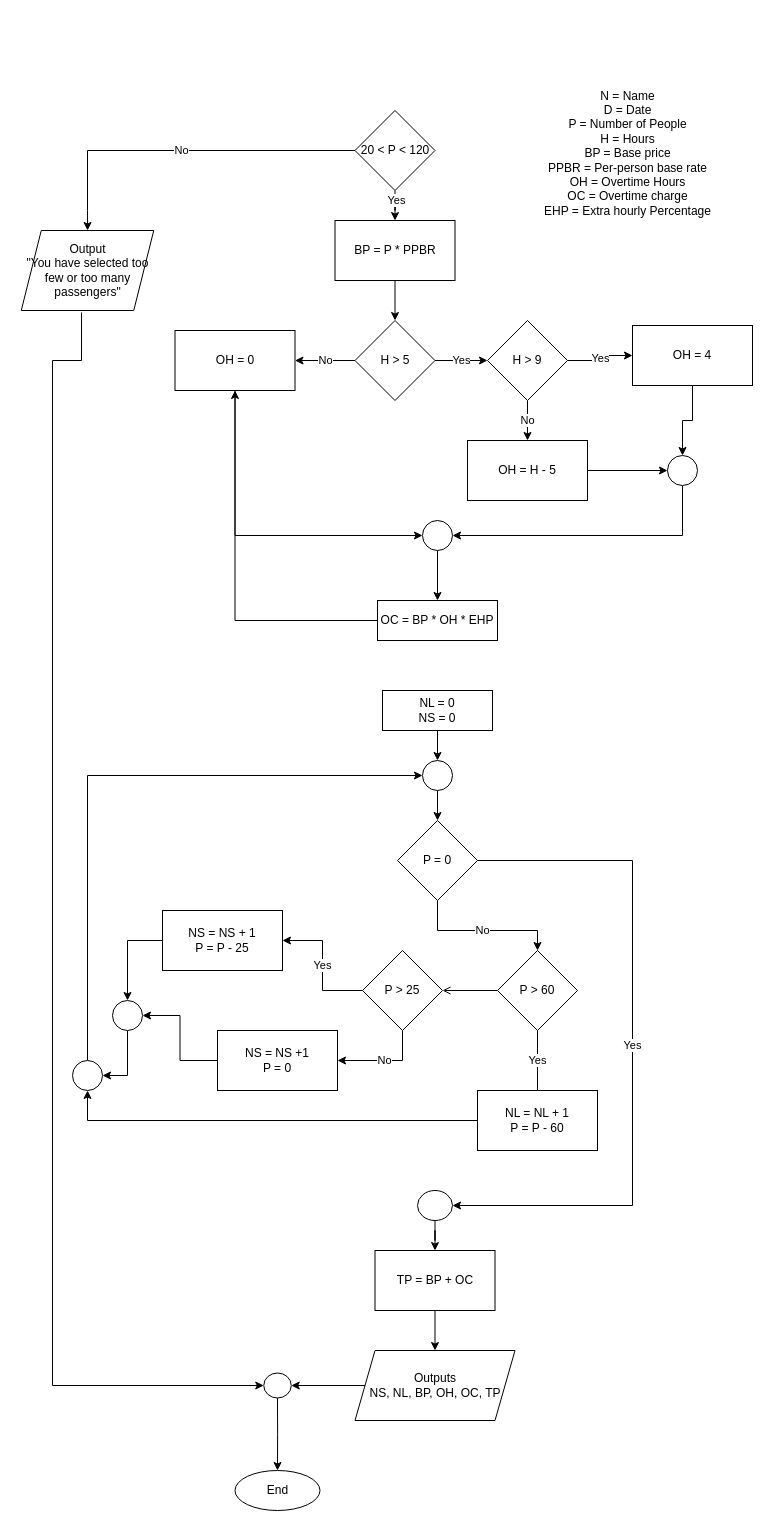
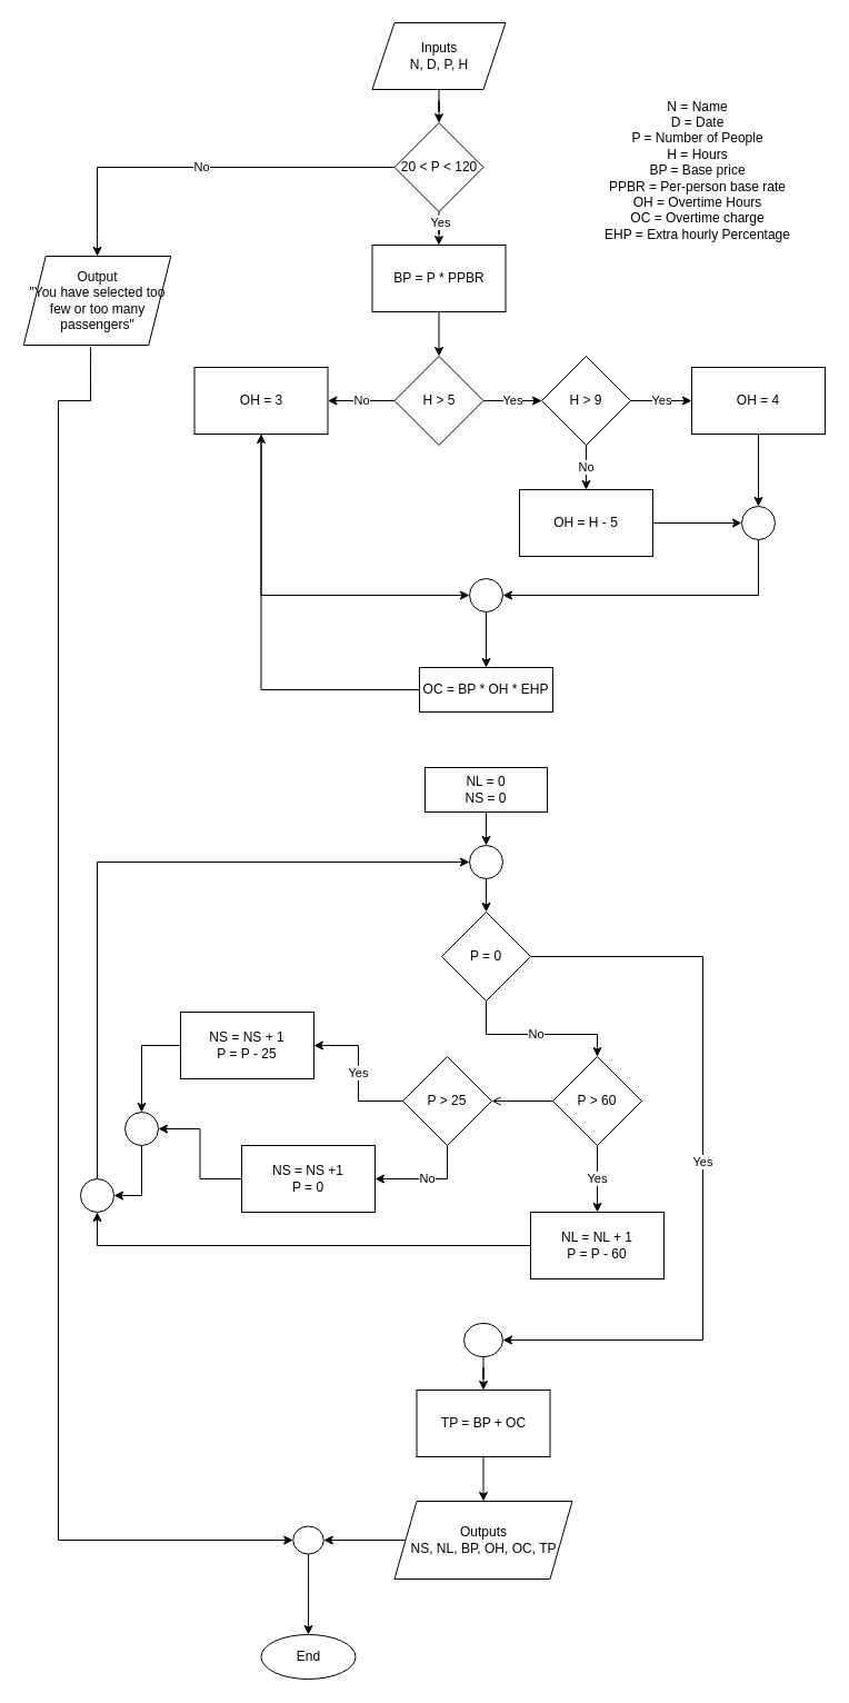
+ <mxCell id="3" value="Inputs&lt;br&gt;N, D, P, H" style="shape=parallelogram;perimeter=parallelogramPerimeter;whiteSpace=wrap;html=1;fixedSize=1;" vertex="1" parent="1"><mxGeometry x="334.5" y="20" width="120" height="60" as="geometry" /></mxCell>
+ <mxCell id="2" value="" style="edgeStyle=orthogonalEdgeStyle;rounded=0;orthogonalLoop=1;jettySize=auto;html=1;" edge="1" parent="1" source="3" target="57"><mxGeometry relative="1" as="geometry" /></mxCell>
- <mxCell id="16" value="OH = 4" style="whiteSpace=wrap;html=1;" vertex="1" parent="1"><mxGeometry x="632" y="325" width="120" height="60" as="geometry" /></mxCell>
+ <mxCell id="16" value="OH = 4" style="whiteSpace=wrap;html=1;" vertex="1" parent="1"><mxGeometry x="622" y="330" width="120" height="60" as="geometry" /></mxCell>
- <mxCell id="11" value="OH = 0" style="whiteSpace=wrap;html=1;" vertex="1" parent="1"><mxGeometry x="174.5" y="330" width="120" height="60" as="geometry" /></mxCell>
+ <mxCell id="11" value="OH = 3" style="whiteSpace=wrap;html=1;" vertex="1" parent="1"><mxGeometry x="174.5" y="330" width="120" height="60" as="geometry" /></mxCell>
- <mxCell id="25" value="Yes" style="edgeStyle=orthogonalEdgeStyle;rounded=0;orthogonalLoop=1;jettySize=auto;html=1;endArrow=none;" edge="1" parent="1" source="27" target="28"><mxGeometry relative="1" as="geometry" /></mxCell>
+ <mxCell id="25" value="Yes" style="edgeStyle=orthogonalEdgeStyle;rounded=0;orthogonalLoop=1;jettySize=auto;html=1;" edge="1" parent="1" source="27" target="28"><mxGeometry relative="1" as="geometry" /></mxCell>
